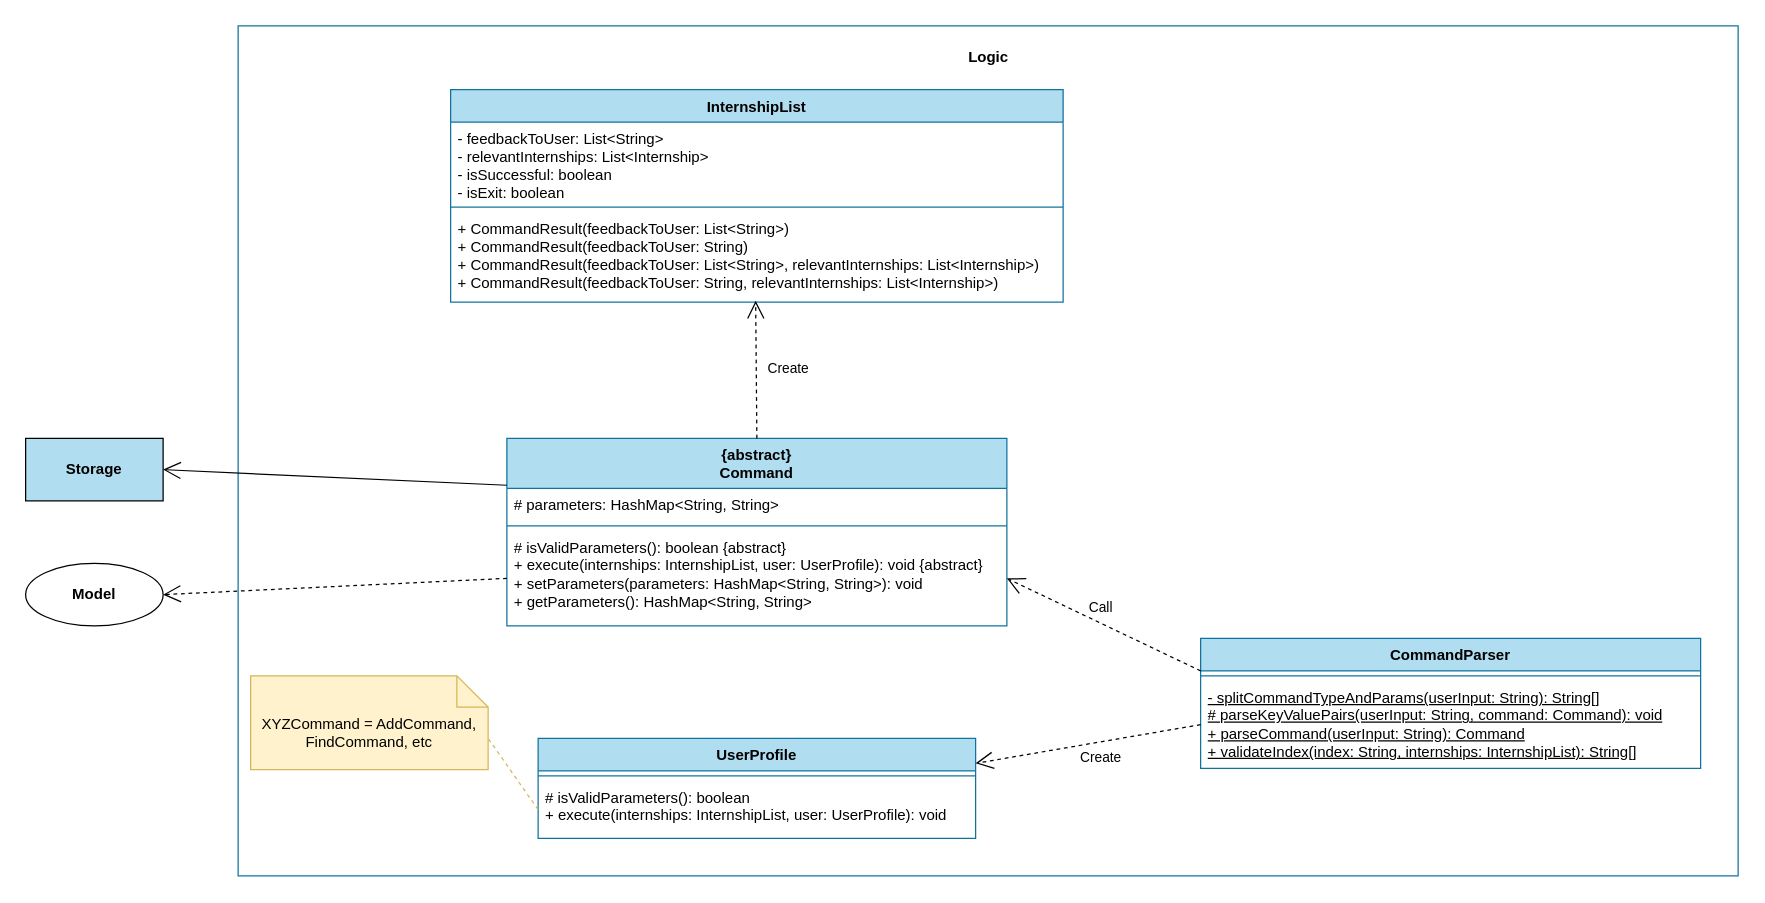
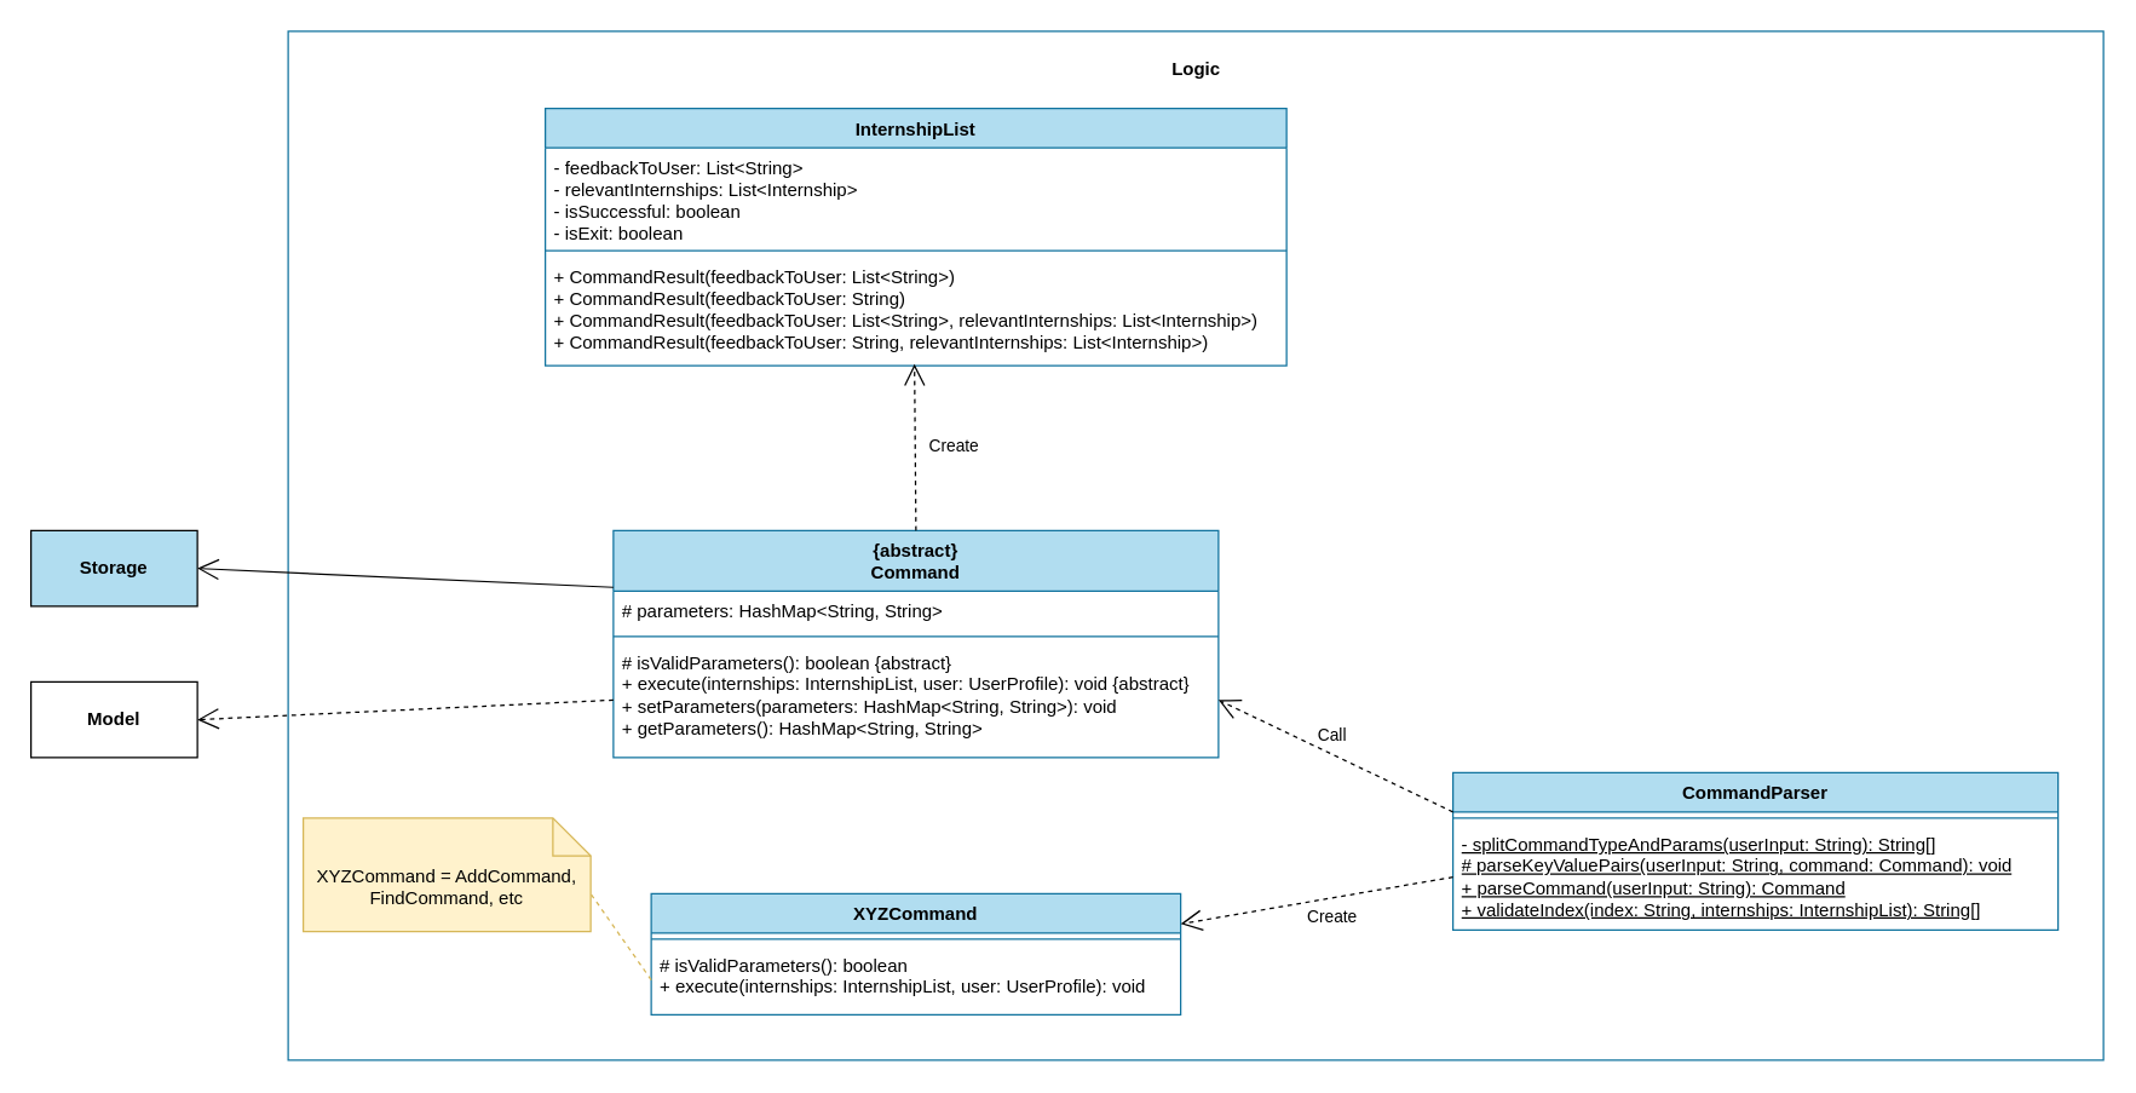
- <mxCell id="28" value="&lt;b&gt;Model&lt;/b&gt;" style="ellipse;html=1;whiteSpace=wrap;" vertex="1" parent="1"><mxGeometry x="20" y="450" width="110" height="50" as="geometry" /></mxCell>
+ <mxCell id="28" value="&lt;b&gt;Model&lt;/b&gt;" style="html=1;whiteSpace=wrap;" vertex="1" parent="1"><mxGeometry x="20" y="450" width="110" height="50" as="geometry" /></mxCell>
- <mxCell id="10" value="UserProfile" style="swimlane;fontStyle=1;align=center;verticalAlign=top;childLayout=stackLayout;horizontal=1;startSize=26;horizontalStack=0;resizeParent=1;resizeParentMax=0;resizeLast=0;collapsible=1;marginBottom=0;whiteSpace=wrap;html=1;fillColor=#b1ddf0;strokeColor=#10739e;" parent="1" vertex="1"><mxGeometry x="430" y="590" width="350" height="80" as="geometry" /></mxCell>
+ <mxCell id="10" value="XYZCommand" style="swimlane;fontStyle=1;align=center;verticalAlign=top;childLayout=stackLayout;horizontal=1;startSize=26;horizontalStack=0;resizeParent=1;resizeParentMax=0;resizeLast=0;collapsible=1;marginBottom=0;whiteSpace=wrap;html=1;fillColor=#b1ddf0;strokeColor=#10739e;" parent="1" vertex="1"><mxGeometry x="430" y="590" width="350" height="80" as="geometry" /></mxCell>
